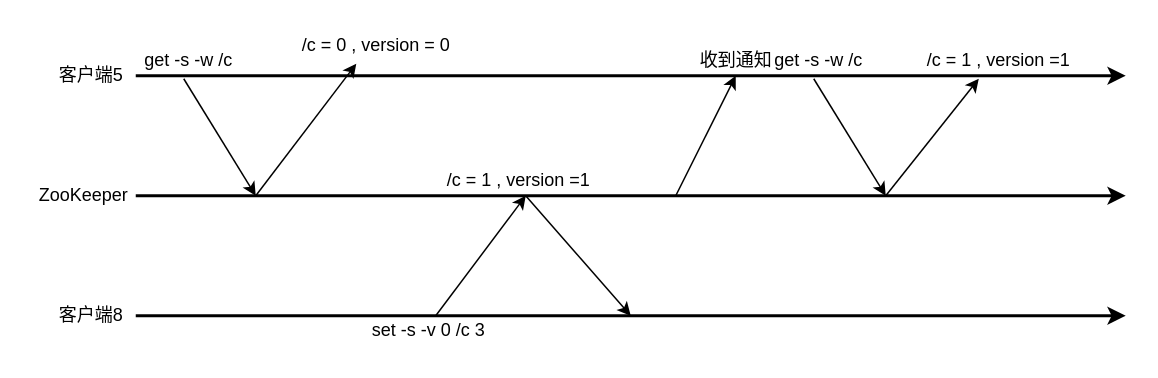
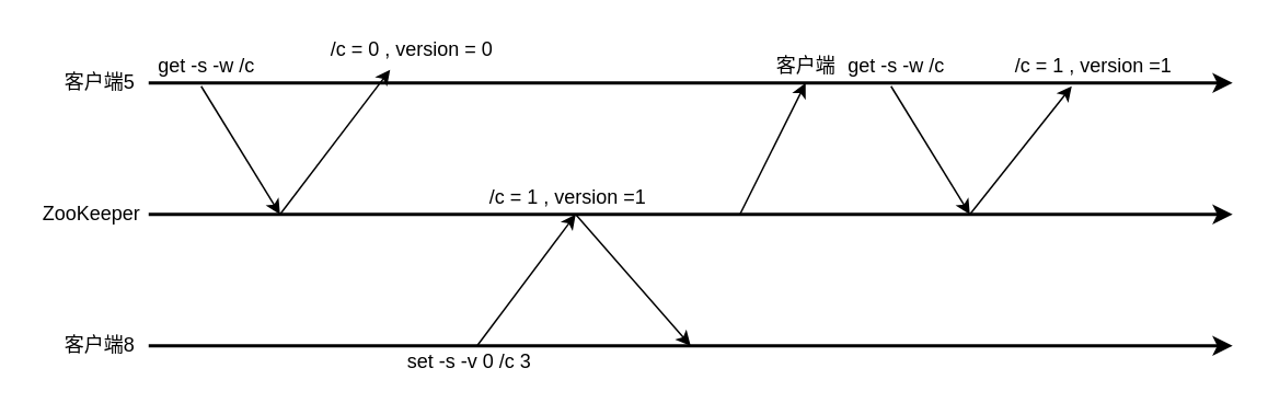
- <mxCell id="17" value="收到通知" style="text;html=1;align=center;verticalAlign=middle;resizable=0;points=[];autosize=1;" parent="1" vertex="1"><mxGeometry x="460" y="30" width="60" height="20" as="geometry" /></mxCell>
+ <mxCell id="17" value="客户端" style="text;html=1;align=center;verticalAlign=middle;resizable=0;points=[];autosize=1;" parent="1" vertex="1"><mxGeometry x="460" y="30" width="60" height="20" as="geometry" /></mxCell>
